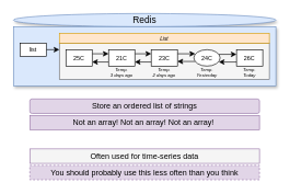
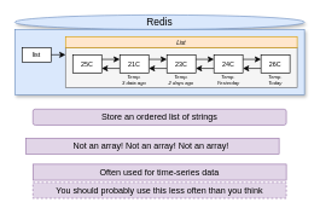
- <mxCell id="20" value="24C" style="ellipse;whiteSpace=wrap;html=1;fontSize=9;" vertex="1" parent="1"><mxGeometry x="295" y="75" width="40" height="25" as="geometry" /></mxCell>
+ <mxCell id="20" value="24C" style="rounded=0;whiteSpace=wrap;html=1;fontSize=9;" vertex="1" parent="1"><mxGeometry x="295" y="75" width="40" height="25" as="geometry" /></mxCell>
- <mxCell id="24" value="&lt;i style=&quot;font-size: 7px&quot;&gt;Temp. &lt;br&gt;3 days ago&lt;/i&gt;" style="text;html=1;strokeColor=none;fillColor=none;align=center;verticalAlign=middle;whiteSpace=wrap;rounded=0;fontSize=7;" vertex="1" parent="1"><mxGeometry x="165" y="100" width="40" height="20" as="geometry" /></mxCell>
+ <mxCell id="24" value="&lt;i style=&quot;font-size: 7px&quot;&gt;Temp. &lt;br&gt;3 data ago&lt;/i&gt;" style="text;html=1;strokeColor=none;fillColor=none;align=center;verticalAlign=middle;whiteSpace=wrap;rounded=0;fontSize=7;" vertex="1" parent="1"><mxGeometry x="165" y="100" width="40" height="20" as="geometry" /></mxCell>
- <mxCell id="26" value="Not an array! Not an array! Not an array!&amp;nbsp;" style="rounded=0;whiteSpace=wrap;html=1;fontSize=12;fillColor=#e1d5e7;strokeColor=#9673a6;" vertex="1" parent="1"><mxGeometry x="45" y="175" width="350" height="22" as="geometry" /></mxCell>
+ <mxCell id="26" value="Not an array! Not an array! Not an array!&amp;nbsp;" style="rounded=0;whiteSpace=wrap;html=1;fontSize=12;fillColor=#e1d5e7;strokeColor=#9673a6;" vertex="1" parent="1"><mxGeometry x="35" y="190" width="350" height="22" as="geometry" /></mxCell>
- <mxCell id="27" value="Often used for time-series data" style="rounded=0;whiteSpace=wrap;html=1;fontSize=12;fillColor=#f5f5f5;strokeColor=#9673a6;" vertex="1" parent="1"><mxGeometry x="45" y="226" width="350" height="22" as="geometry" /></mxCell>
+ <mxCell id="27" value="Often used for time-series data" style="rounded=0;whiteSpace=wrap;html=1;fontSize=12;fillColor=#e1d5e7;strokeColor=#9673a6;" vertex="1" parent="1"><mxGeometry x="45" y="226" width="350" height="22" as="geometry" /></mxCell>
